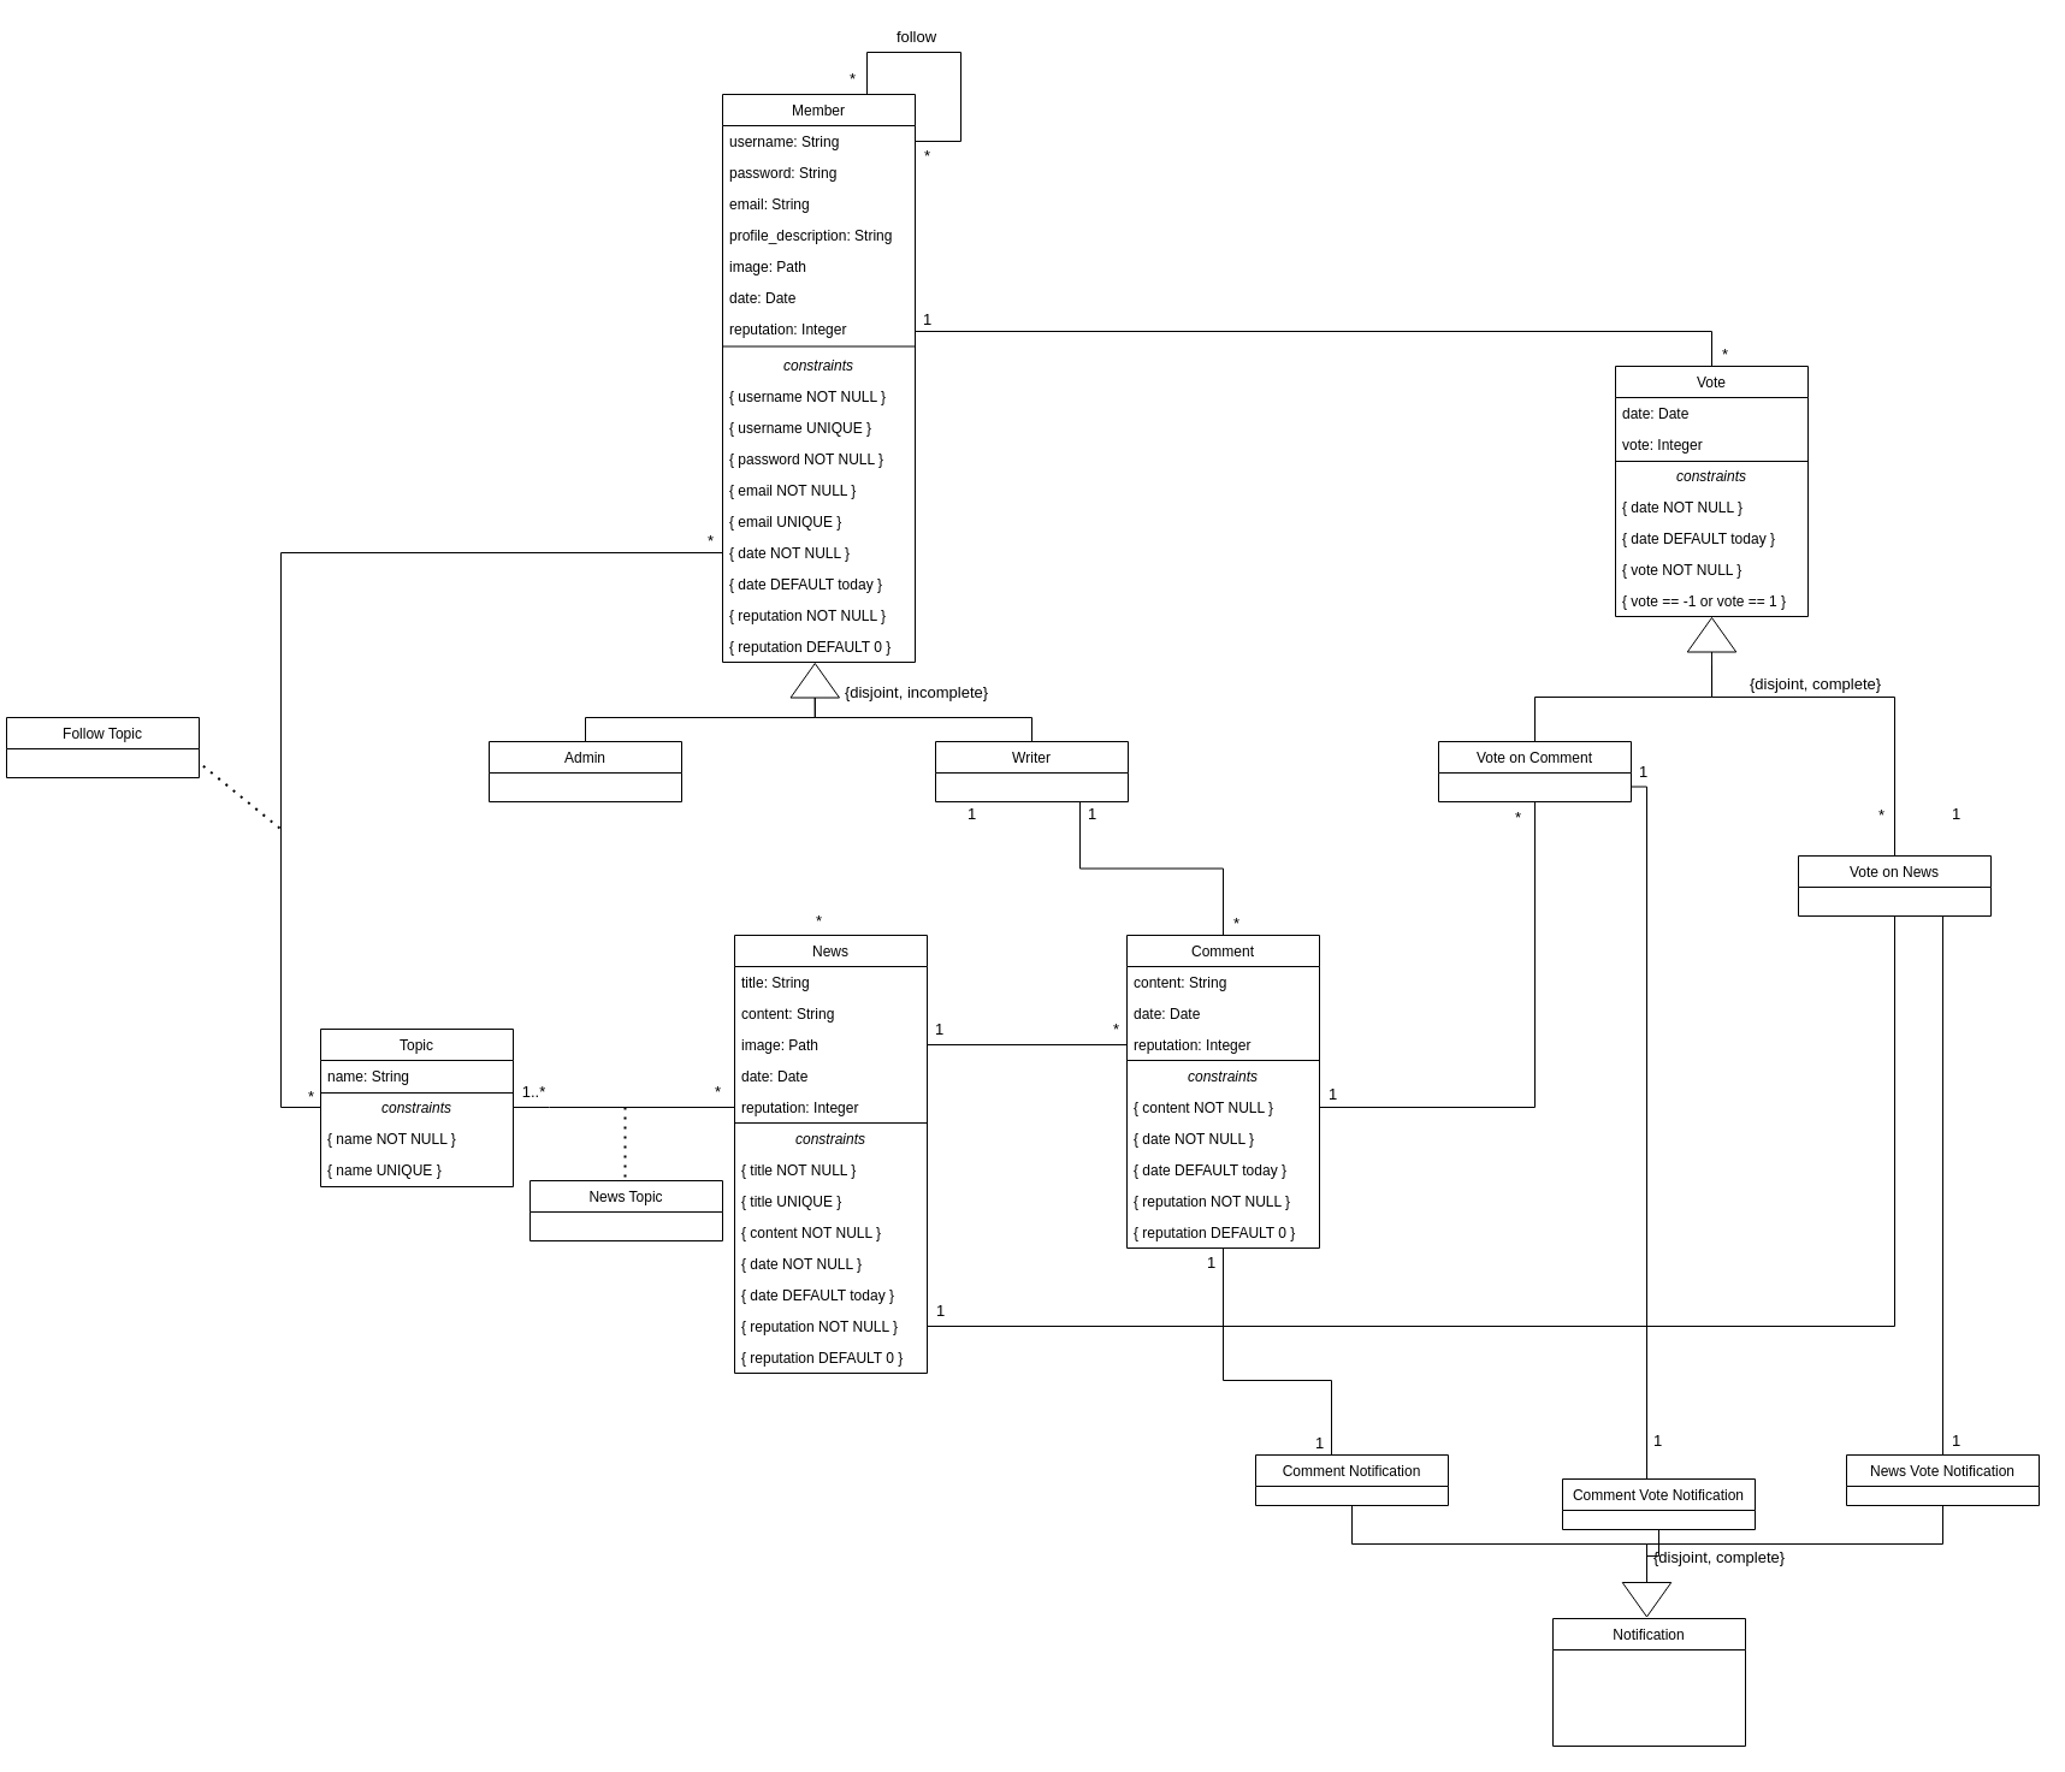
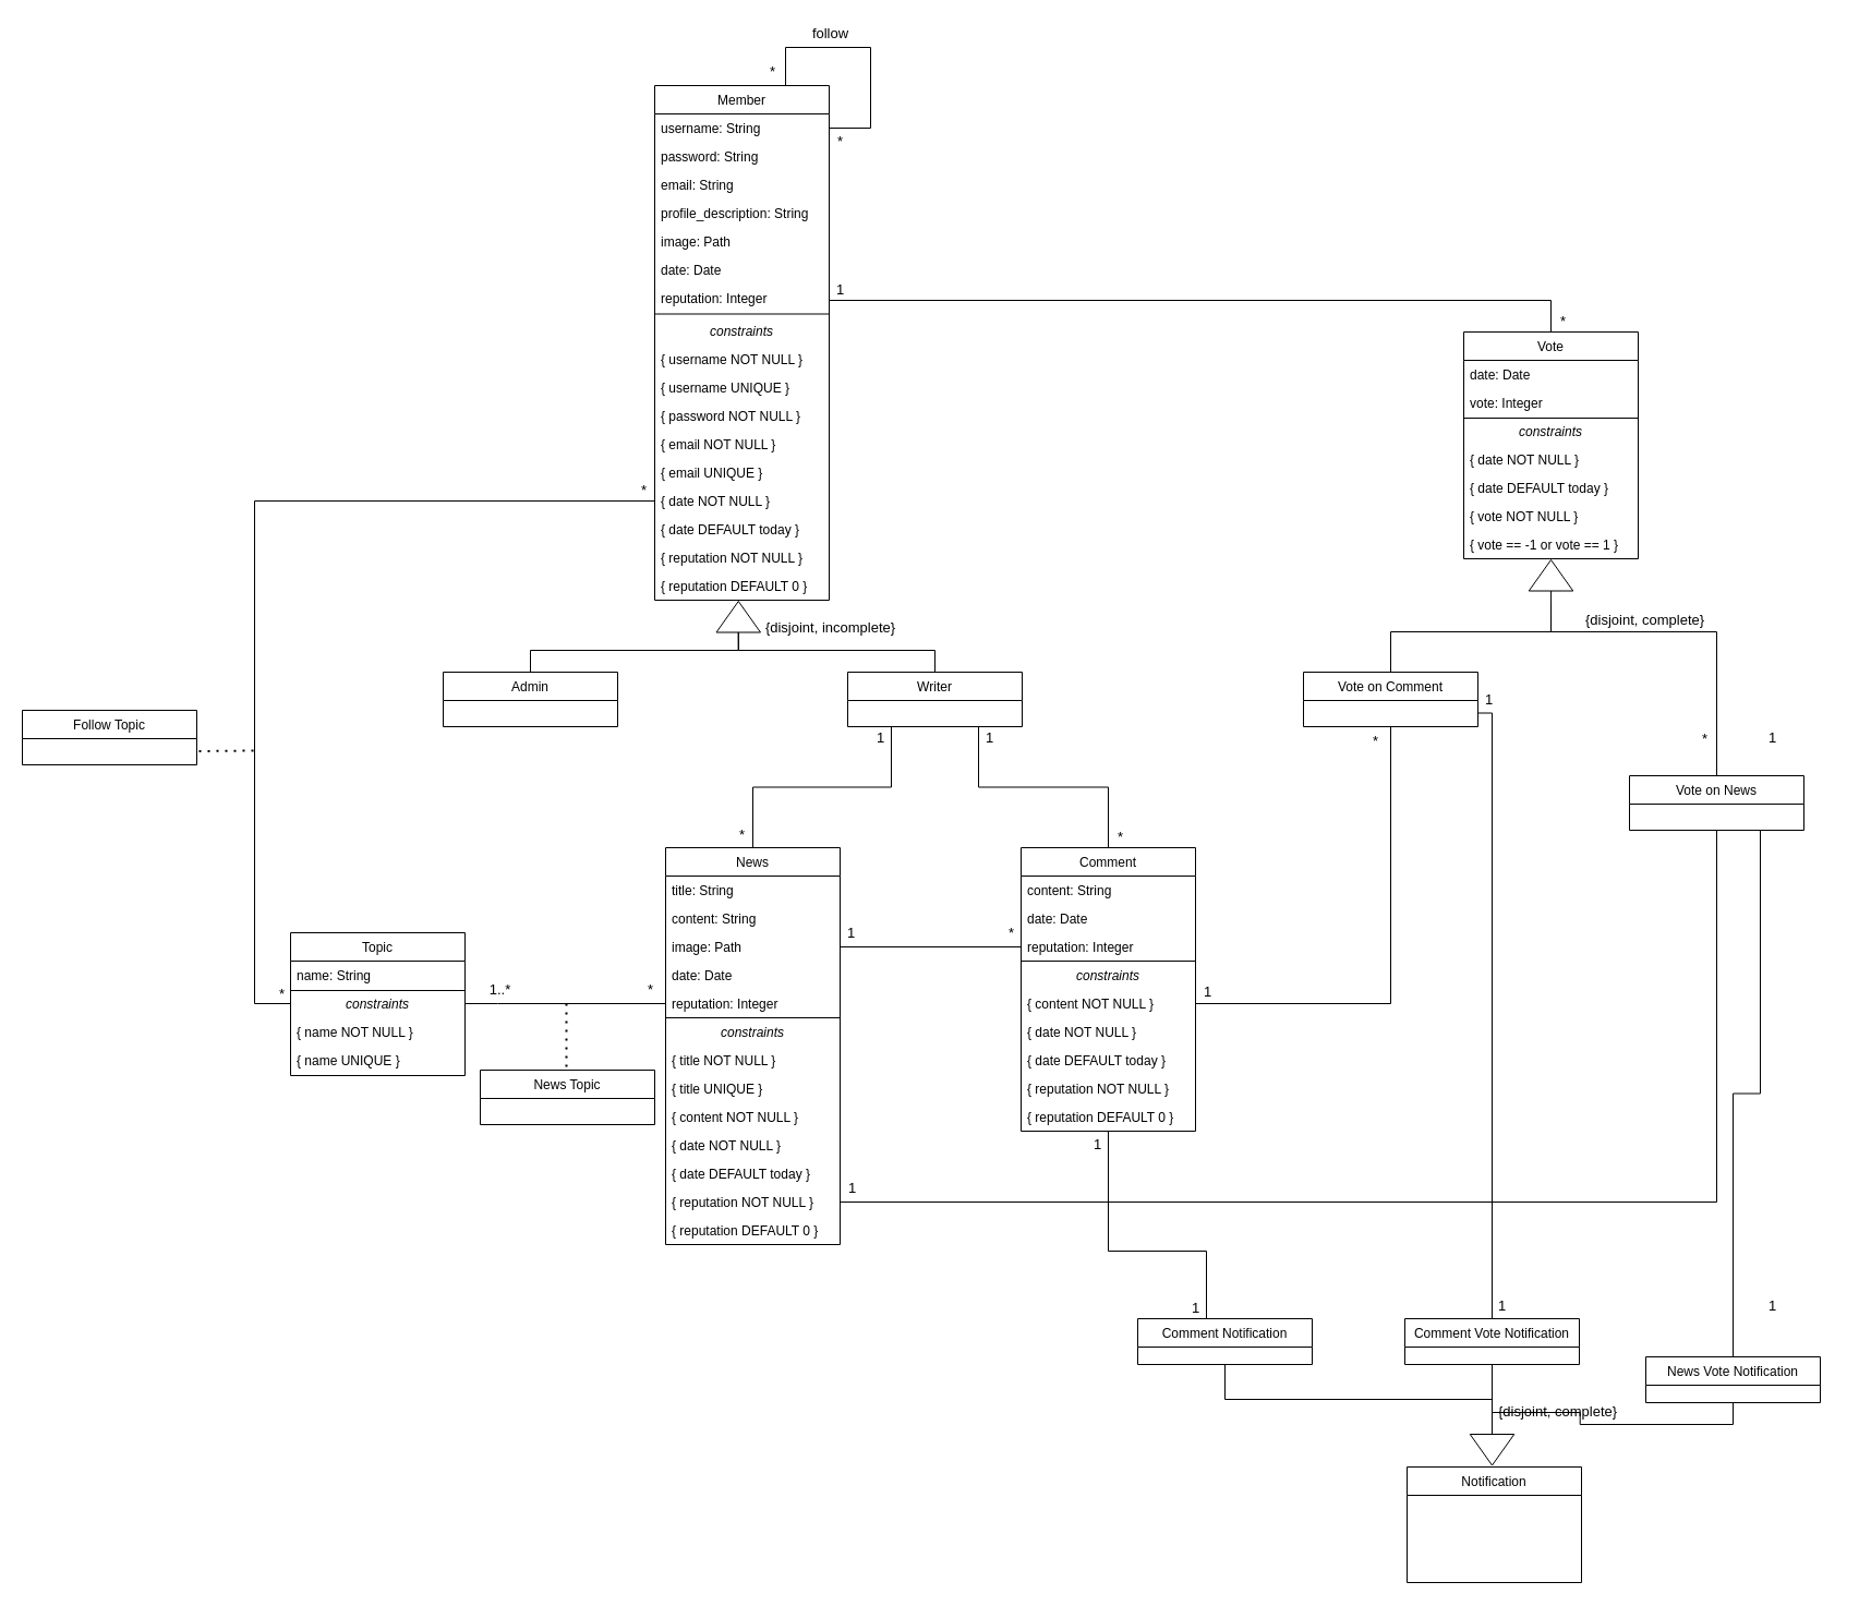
- <mxCell id="87" value="Follow Topic" style="swimlane;fontStyle=0;align=center;verticalAlign=top;childLayout=stackLayout;horizontal=1;startSize=26;horizontalStack=0;resizeParent=1;resizeLast=0;collapsible=1;marginBottom=0;rounded=0;shadow=0;strokeWidth=1;" parent="1" vertex="1"><mxGeometry x="5" y="596" width="160" height="50" as="geometry"><mxRectangle x="230" y="140" width="160" height="26" as="alternateBounds" /></mxGeometry></mxCell>
+ <mxCell id="87" value="Follow Topic" style="swimlane;fontStyle=0;align=center;verticalAlign=top;childLayout=stackLayout;horizontal=1;startSize=26;horizontalStack=0;resizeParent=1;resizeLast=0;collapsible=1;marginBottom=0;rounded=0;shadow=0;strokeWidth=1;" parent="1" vertex="1"><mxGeometry x="20" y="651" width="160" height="50" as="geometry"><mxRectangle x="230" y="140" width="160" height="26" as="alternateBounds" /></mxGeometry></mxCell>
+ <mxCell id="60" style="edgeStyle=orthogonalEdgeStyle;rounded=0;orthogonalLoop=1;jettySize=auto;html=1;exitX=0.25;exitY=1;exitDx=0;exitDy=0;entryX=0.5;entryY=0;entryDx=0;entryDy=0;endArrow=none;endFill=0;" parent="1" source="63" target="3" edge="1"><mxGeometry relative="1" as="geometry" /></mxCell>
- <mxCell id="67" value="&lt;font style=&quot;font-size: 13px;&quot;&gt;1..*&lt;/font&gt;" style="text;html=1;align=center;verticalAlign=middle;resizable=0;points=[];autosize=1;strokeColor=none;fontSize=13;" parent="1" vertex="1"><mxGeometry x="428" y="897" width="30" height="20" as="geometry" /></mxCell>
+ <mxCell id="67" value="&lt;font style=&quot;font-size: 13px;&quot;&gt;1..*&lt;/font&gt;" style="text;html=1;align=center;verticalAlign=middle;resizable=0;points=[];autosize=1;strokeColor=none;fontSize=13;" parent="1" vertex="1"><mxGeometry x="443" y="897" width="30" height="20" as="geometry" /></mxCell>
- <mxCell id="114" value="News Vote Notification" style="swimlane;fontStyle=0;align=center;verticalAlign=top;childLayout=stackLayout;horizontal=1;startSize=26;horizontalStack=0;resizeParent=1;resizeLast=0;collapsible=1;marginBottom=0;rounded=0;shadow=0;strokeWidth=1;" parent="1" vertex="1"><mxGeometry x="1534" y="1209" width="160" height="42" as="geometry"><mxRectangle x="230" y="140" width="160" height="26" as="alternateBounds" /></mxGeometry></mxCell>
+ <mxCell id="114" value="News Vote Notification" style="swimlane;fontStyle=0;align=center;verticalAlign=top;childLayout=stackLayout;horizontal=1;startSize=26;horizontalStack=0;resizeParent=1;resizeLast=0;collapsible=1;marginBottom=0;rounded=0;shadow=0;strokeWidth=1;" parent="1" vertex="1"><mxGeometry x="1509" y="1244" width="160" height="42" as="geometry"><mxRectangle x="230" y="140" width="160" height="26" as="alternateBounds" /></mxGeometry></mxCell>
- <mxCell id="116" value="Comment Vote Notification" style="swimlane;fontStyle=0;align=center;verticalAlign=top;childLayout=stackLayout;horizontal=1;startSize=26;horizontalStack=0;resizeParent=1;resizeLast=0;collapsible=1;marginBottom=0;rounded=0;shadow=0;strokeWidth=1;" parent="1" vertex="1"><mxGeometry x="1298" y="1229" width="160" height="42" as="geometry"><mxRectangle x="230" y="140" width="160" height="26" as="alternateBounds" /></mxGeometry></mxCell>
+ <mxCell id="116" value="Comment Vote Notification" style="swimlane;fontStyle=0;align=center;verticalAlign=top;childLayout=stackLayout;horizontal=1;startSize=26;horizontalStack=0;resizeParent=1;resizeLast=0;collapsible=1;marginBottom=0;rounded=0;shadow=0;strokeWidth=1;" parent="1" vertex="1"><mxGeometry x="1288" y="1209" width="160" height="42" as="geometry"><mxRectangle x="230" y="140" width="160" height="26" as="alternateBounds" /></mxGeometry></mxCell>
